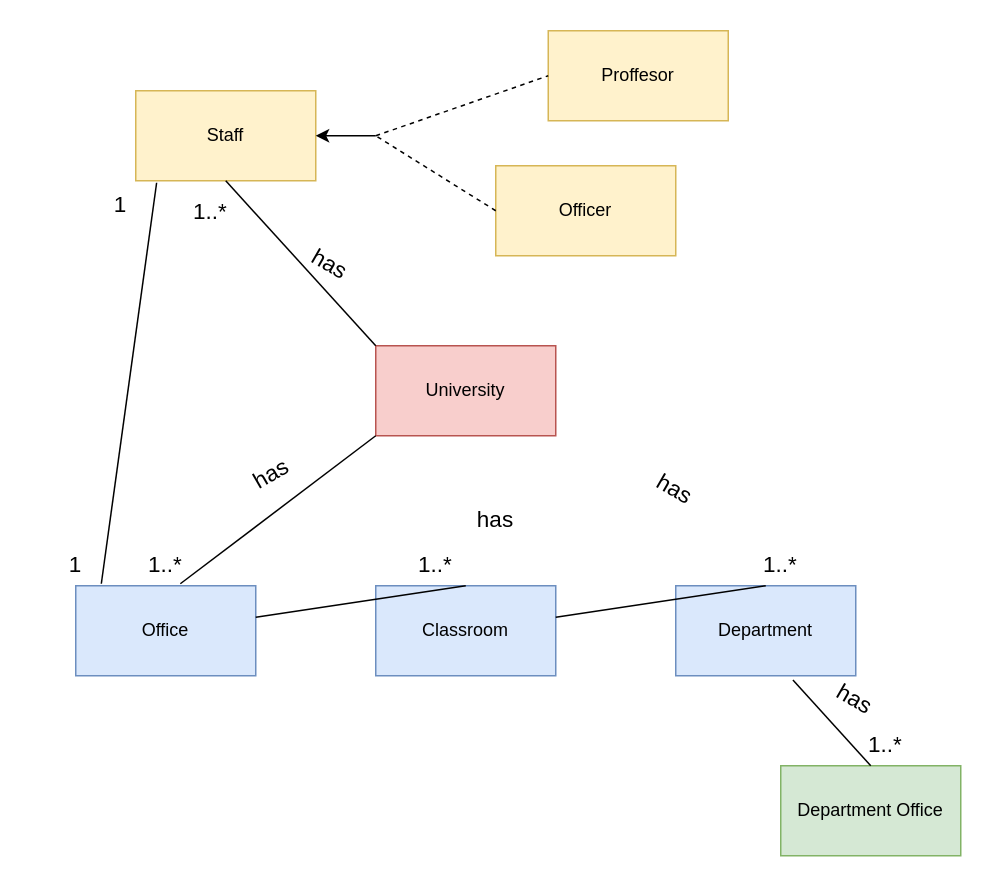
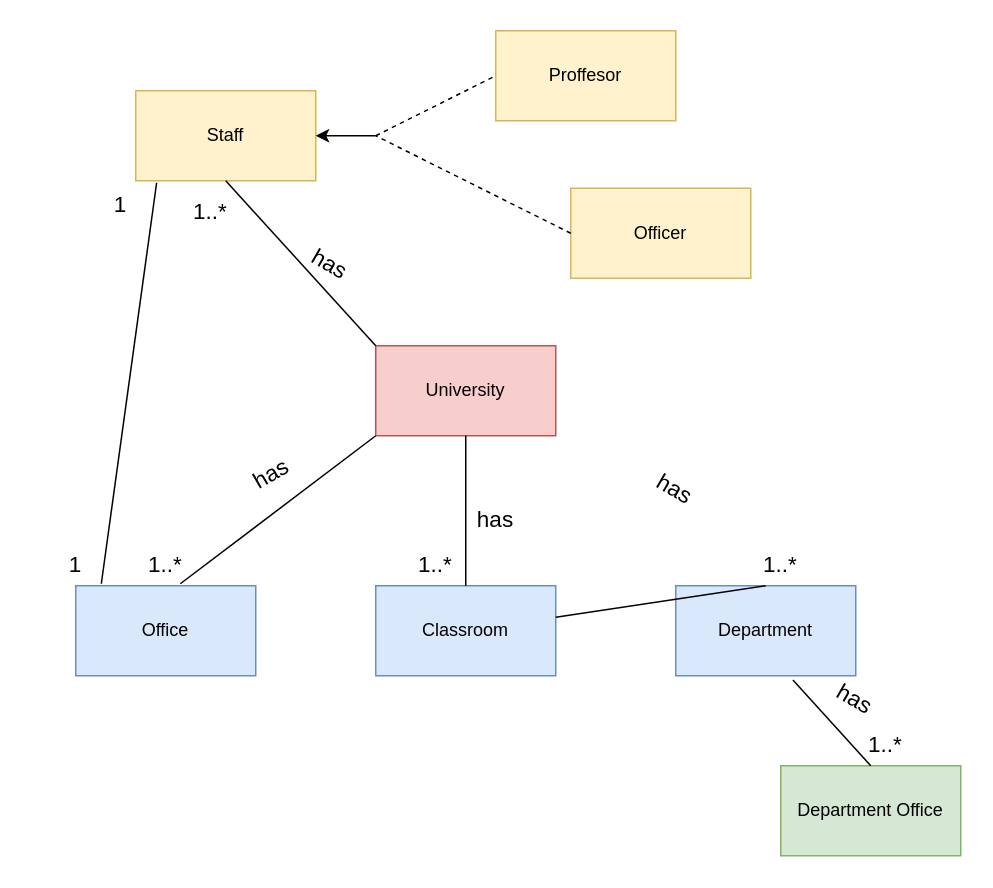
- <mxCell id="7" value="Proffesor" style="rounded=0;whiteSpace=wrap;html=1;fillColor=#fff2cc;strokeColor=#d6b656;" vertex="1" parent="1"><mxGeometry x="365" y="20" width="120" height="60" as="geometry" /></mxCell>
+ <mxCell id="7" value="Proffesor" style="rounded=0;whiteSpace=wrap;html=1;fillColor=#fff2cc;strokeColor=#d6b656;" vertex="1" parent="1"><mxGeometry x="330" y="20" width="120" height="60" as="geometry" /></mxCell>
- <mxCell id="8" value="Officer" style="rounded=0;whiteSpace=wrap;html=1;fillColor=#fff2cc;strokeColor=#d6b656;" vertex="1" parent="1"><mxGeometry x="330" y="110" width="120" height="60" as="geometry" /></mxCell>
+ <mxCell id="8" value="Officer" style="rounded=0;whiteSpace=wrap;html=1;fillColor=#fff2cc;strokeColor=#d6b656;" vertex="1" parent="1"><mxGeometry x="380" y="125" width="120" height="60" as="geometry" /></mxCell>
- <mxCell id="11" value="" style="endArrow=none;html=1;rounded=0;exitX=0.5;exitY=0;exitDx=0;exitDy=0;" edge="1" parent="1" source="3" target="4"><mxGeometry width="50" height="50" relative="1" as="geometry"><mxPoint x="310" y="380" as="sourcePoint" /><mxPoint x="380" y="250" as="targetPoint" /></mxGeometry></mxCell>
+ <mxCell id="11" value="" style="endArrow=none;html=1;rounded=0;entryX=0.5;entryY=1;entryDx=0;entryDy=0;exitX=0.5;exitY=0;exitDx=0;exitDy=0;" edge="1" parent="1" source="3" target="2"><mxGeometry width="50" height="50" relative="1" as="geometry"><mxPoint x="310" y="380" as="sourcePoint" /><mxPoint x="380" y="250" as="targetPoint" /></mxGeometry></mxCell>
